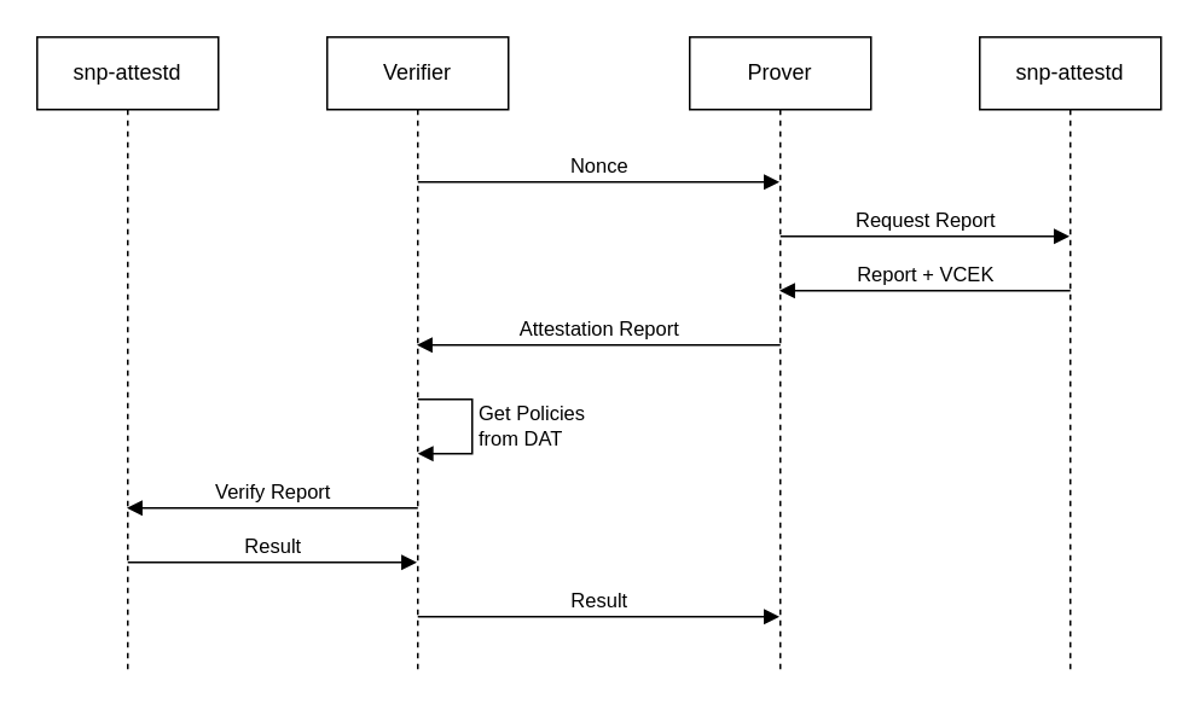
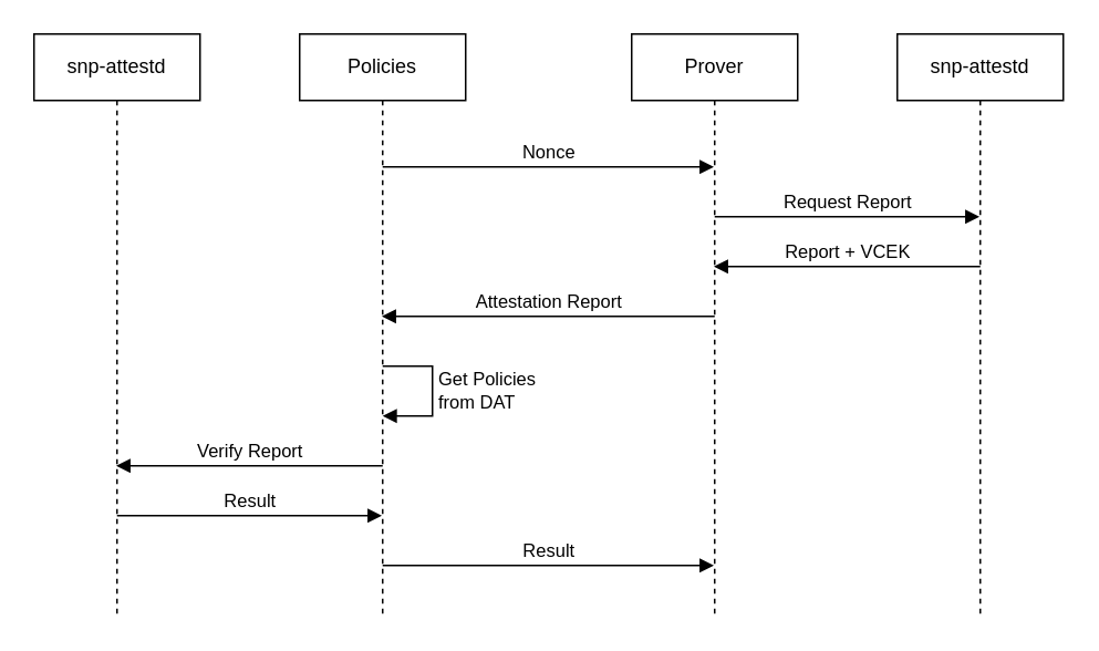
- <mxCell id="6" value="Verifier" style="shape=umlLifeline;perimeter=lifelinePerimeter;whiteSpace=wrap;html=1;container=1;collapsible=0;recursiveResize=0;outlineConnect=0;" vertex="1" parent="1"><mxGeometry x="180" y="20" width="100" height="350" as="geometry" /></mxCell>
+ <mxCell id="6" value="Policies" style="shape=umlLifeline;perimeter=lifelinePerimeter;whiteSpace=wrap;html=1;container=1;collapsible=0;recursiveResize=0;outlineConnect=0;" vertex="1" parent="1"><mxGeometry x="180" y="20" width="100" height="350" as="geometry" /></mxCell>
